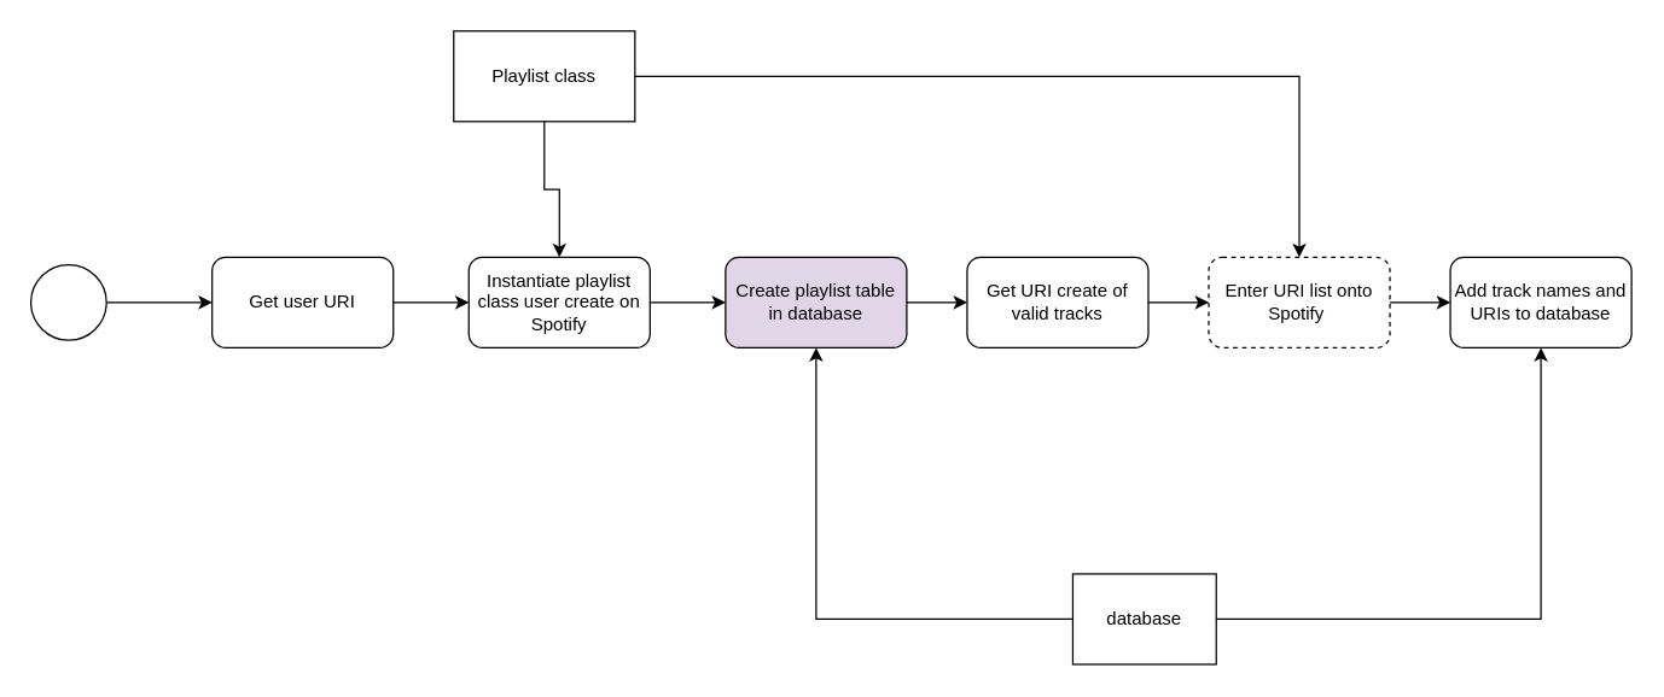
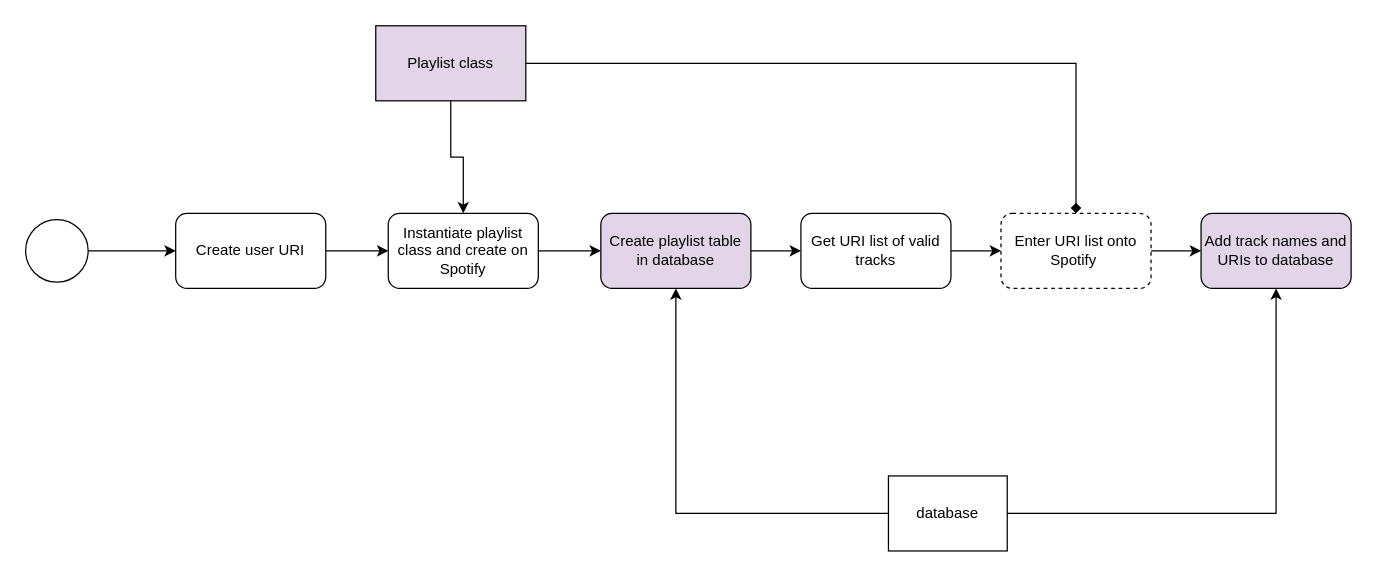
- <mxCell id="14" value="Playlist class" style="rounded=0;whiteSpace=wrap;html=1;" vertex="1" parent="1"><mxGeometry x="300" y="20" width="120" height="60" as="geometry" /></mxCell>
+ <mxCell id="14" value="Playlist class" style="rounded=0;whiteSpace=wrap;html=1;fillColor=#e1d5e7;" vertex="1" parent="1"><mxGeometry x="300" y="20" width="120" height="60" as="geometry" /></mxCell>
- <mxCell id="13" style="edgeStyle=orthogonalEdgeStyle;rounded=0;orthogonalLoop=1;jettySize=auto;html=1;exitX=1;exitY=0.5;exitDx=0;exitDy=0;entryX=0.5;entryY=0;entryDx=0;entryDy=0;" edge="1" parent="1" source="14" target="16"><mxGeometry relative="1" as="geometry" /></mxCell>
+ <mxCell id="13" style="edgeStyle=orthogonalEdgeStyle;rounded=0;orthogonalLoop=1;jettySize=auto;html=1;exitX=1;exitY=0.5;exitDx=0;exitDy=0;entryX=0.5;entryY=0;entryDx=0;entryDy=0;endArrow=diamond;" edge="1" parent="1" source="14" target="16"><mxGeometry relative="1" as="geometry" /></mxCell>
- <mxCell id="3" value="Get user URI" style="rounded=1;whiteSpace=wrap;html=1;" vertex="1" parent="1"><mxGeometry x="140" y="170" width="120" height="60" as="geometry" /></mxCell>
+ <mxCell id="3" value="Create user URI" style="rounded=1;whiteSpace=wrap;html=1;" vertex="1" parent="1"><mxGeometry x="140" y="170" width="120" height="60" as="geometry" /></mxCell>
- <mxCell id="7" value="Instantiate playlist class user create on Spotify" style="rounded=1;whiteSpace=wrap;html=1;" vertex="1" parent="1"><mxGeometry x="310" y="170" width="120" height="60" as="geometry" /></mxCell>
+ <mxCell id="7" value="Instantiate playlist class and create on Spotify" style="rounded=1;whiteSpace=wrap;html=1;" vertex="1" parent="1"><mxGeometry x="310" y="170" width="120" height="60" as="geometry" /></mxCell>
- <mxCell id="11" value="Get URI create of valid tracks" style="rounded=1;whiteSpace=wrap;html=1;" vertex="1" parent="1"><mxGeometry x="640" y="170" width="120" height="60" as="geometry" /></mxCell>
+ <mxCell id="11" value="Get URI list of valid tracks" style="rounded=1;whiteSpace=wrap;html=1;" vertex="1" parent="1"><mxGeometry x="640" y="170" width="120" height="60" as="geometry" /></mxCell>
- <mxCell id="17" value="Add track names and URIs to database" style="rounded=1;whiteSpace=wrap;html=1;" vertex="1" parent="1"><mxGeometry x="960" y="170" width="120" height="60" as="geometry" /></mxCell>
+ <mxCell id="17" value="Add track names and URIs to database" style="rounded=1;whiteSpace=wrap;html=1;fillColor=#e1d5e7;" vertex="1" parent="1"><mxGeometry x="960" y="170" width="120" height="60" as="geometry" /></mxCell>
